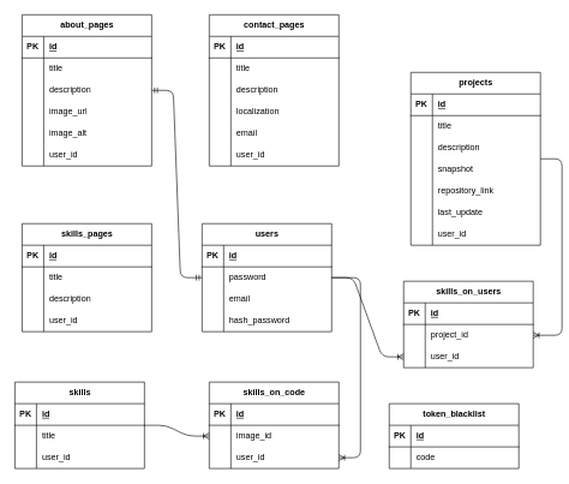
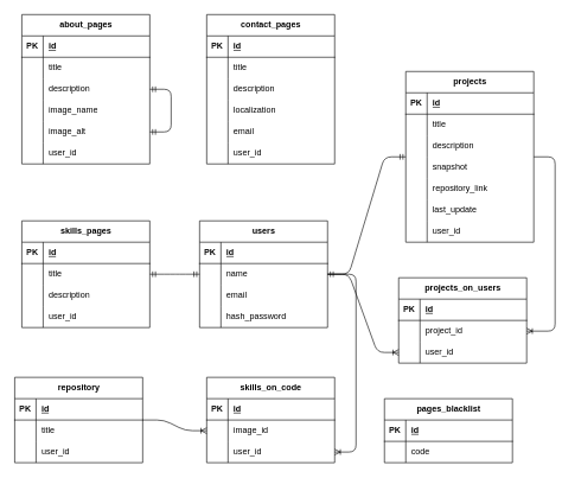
- <mxCell id="14" value="&lt;div style=&quot;border-color: var(--border-color);&quot;&gt;&lt;span style=&quot;background-color: initial;&quot;&gt;image_url&lt;/span&gt;&lt;br&gt;&lt;/div&gt;" style="shape=partialRectangle;connectable=0;fillColor=none;top=0;left=0;bottom=0;right=0;align=left;spacingLeft=6;overflow=hidden;whiteSpace=wrap;html=1;" parent="12" vertex="1"><mxGeometry x="30" width="150" height="30" as="geometry"><mxRectangle width="150" height="30" as="alternateBounds" /></mxGeometry></mxCell>
+ <mxCell id="14" value="&lt;div style=&quot;border-color: var(--border-color);&quot;&gt;&lt;span style=&quot;background-color: initial;&quot;&gt;image_name&lt;/span&gt;&lt;br&gt;&lt;/div&gt;" style="shape=partialRectangle;connectable=0;fillColor=none;top=0;left=0;bottom=0;right=0;align=left;spacingLeft=6;overflow=hidden;whiteSpace=wrap;html=1;" parent="12" vertex="1"><mxGeometry x="30" width="150" height="30" as="geometry"><mxRectangle width="150" height="30" as="alternateBounds" /></mxGeometry></mxCell>
- <mxCell id="106" value="" style="edgeStyle=entityRelationEdgeStyle;fontSize=12;html=1;endArrow=ERmandOne;startArrow=ERmandOne;" parent="1" source="2" target="75" edge="1"><mxGeometry width="100" height="100" relative="1" as="geometry"><mxPoint x="220" y="280" as="sourcePoint" /><mxPoint x="290" y="395" as="targetPoint" /></mxGeometry></mxCell>
+ <mxCell id="106" value="" style="edgeStyle=entityRelationEdgeStyle;fontSize=12;html=1;endArrow=ERmandOne;startArrow=ERmandOne;" parent="1" source="2" target="17" edge="1"><mxGeometry width="100" height="100" relative="1" as="geometry"><mxPoint x="220" y="280" as="sourcePoint" /><mxPoint x="290" y="395" as="targetPoint" /></mxGeometry></mxCell>
+ <mxCell id="107" value="" style="edgeStyle=entityRelationEdgeStyle;fontSize=12;html=1;endArrow=ERmandOne;startArrow=ERmandOne;" parent="1" source="40" target="75" edge="1"><mxGeometry width="100" height="100" relative="1" as="geometry"><mxPoint x="480" y="135" as="sourcePoint" /><mxPoint x="470" y="395" as="targetPoint" /></mxGeometry></mxCell>
+ <mxCell id="105" value="" style="edgeStyle=entityRelationEdgeStyle;fontSize=12;html=1;endArrow=ERmandOne;startArrow=ERmandOne;" parent="1" source="62" target="75" edge="1"><mxGeometry width="100" height="100" relative="1" as="geometry"><mxPoint x="100" y="400" as="sourcePoint" /><mxPoint x="200" y="300" as="targetPoint" /></mxGeometry></mxCell>
- <mxCell id="81" value="&lt;div&gt;password&lt;/div&gt;" style="shape=partialRectangle;connectable=0;fillColor=none;top=0;left=0;bottom=0;right=0;align=left;spacingLeft=6;overflow=hidden;whiteSpace=wrap;html=1;" parent="79" vertex="1"><mxGeometry x="30" width="150" height="30" as="geometry"><mxRectangle width="150" height="30" as="alternateBounds" /></mxGeometry></mxCell>
+ <mxCell id="81" value="&lt;div&gt;name&lt;/div&gt;" style="shape=partialRectangle;connectable=0;fillColor=none;top=0;left=0;bottom=0;right=0;align=left;spacingLeft=6;overflow=hidden;whiteSpace=wrap;html=1;" parent="79" vertex="1"><mxGeometry x="30" width="150" height="30" as="geometry"><mxRectangle width="150" height="30" as="alternateBounds" /></mxGeometry></mxCell>
- <mxCell id="120" value="skills_on_users" style="shape=table;startSize=30;container=1;collapsible=1;childLayout=tableLayout;fixedRows=1;rowLines=0;fontStyle=1;align=center;resizeLast=1;html=1;" parent="1" vertex="1"><mxGeometry x="560" y="390" width="180" height="120" as="geometry" /></mxCell>
+ <mxCell id="120" value="projects_on_users" style="shape=table;startSize=30;container=1;collapsible=1;childLayout=tableLayout;fixedRows=1;rowLines=0;fontStyle=1;align=center;resizeLast=1;html=1;" parent="1" vertex="1"><mxGeometry x="560" y="390" width="180" height="120" as="geometry" /></mxCell>
- <mxCell id="95" value="skills" style="shape=table;startSize=30;container=1;collapsible=1;childLayout=tableLayout;fixedRows=1;rowLines=0;fontStyle=1;align=center;resizeLast=1;html=1;" parent="1" vertex="1"><mxGeometry x="20" y="530" width="180" height="120" as="geometry" /></mxCell>
+ <mxCell id="95" value="repository" style="shape=table;startSize=30;container=1;collapsible=1;childLayout=tableLayout;fixedRows=1;rowLines=0;fontStyle=1;align=center;resizeLast=1;html=1;" parent="1" vertex="1"><mxGeometry x="20" y="530" width="180" height="120" as="geometry" /></mxCell>
- <mxCell id="88" value="token_blacklist" style="shape=table;startSize=30;container=1;collapsible=1;childLayout=tableLayout;fixedRows=1;rowLines=0;fontStyle=1;align=center;resizeLast=1;html=1;" parent="1" vertex="1"><mxGeometry x="540" y="560" width="180" height="90" as="geometry" /></mxCell>
+ <mxCell id="88" value="pages_blacklist" style="shape=table;startSize=30;container=1;collapsible=1;childLayout=tableLayout;fixedRows=1;rowLines=0;fontStyle=1;align=center;resizeLast=1;html=1;" parent="1" vertex="1"><mxGeometry x="540" y="560" width="180" height="90" as="geometry" /></mxCell>
